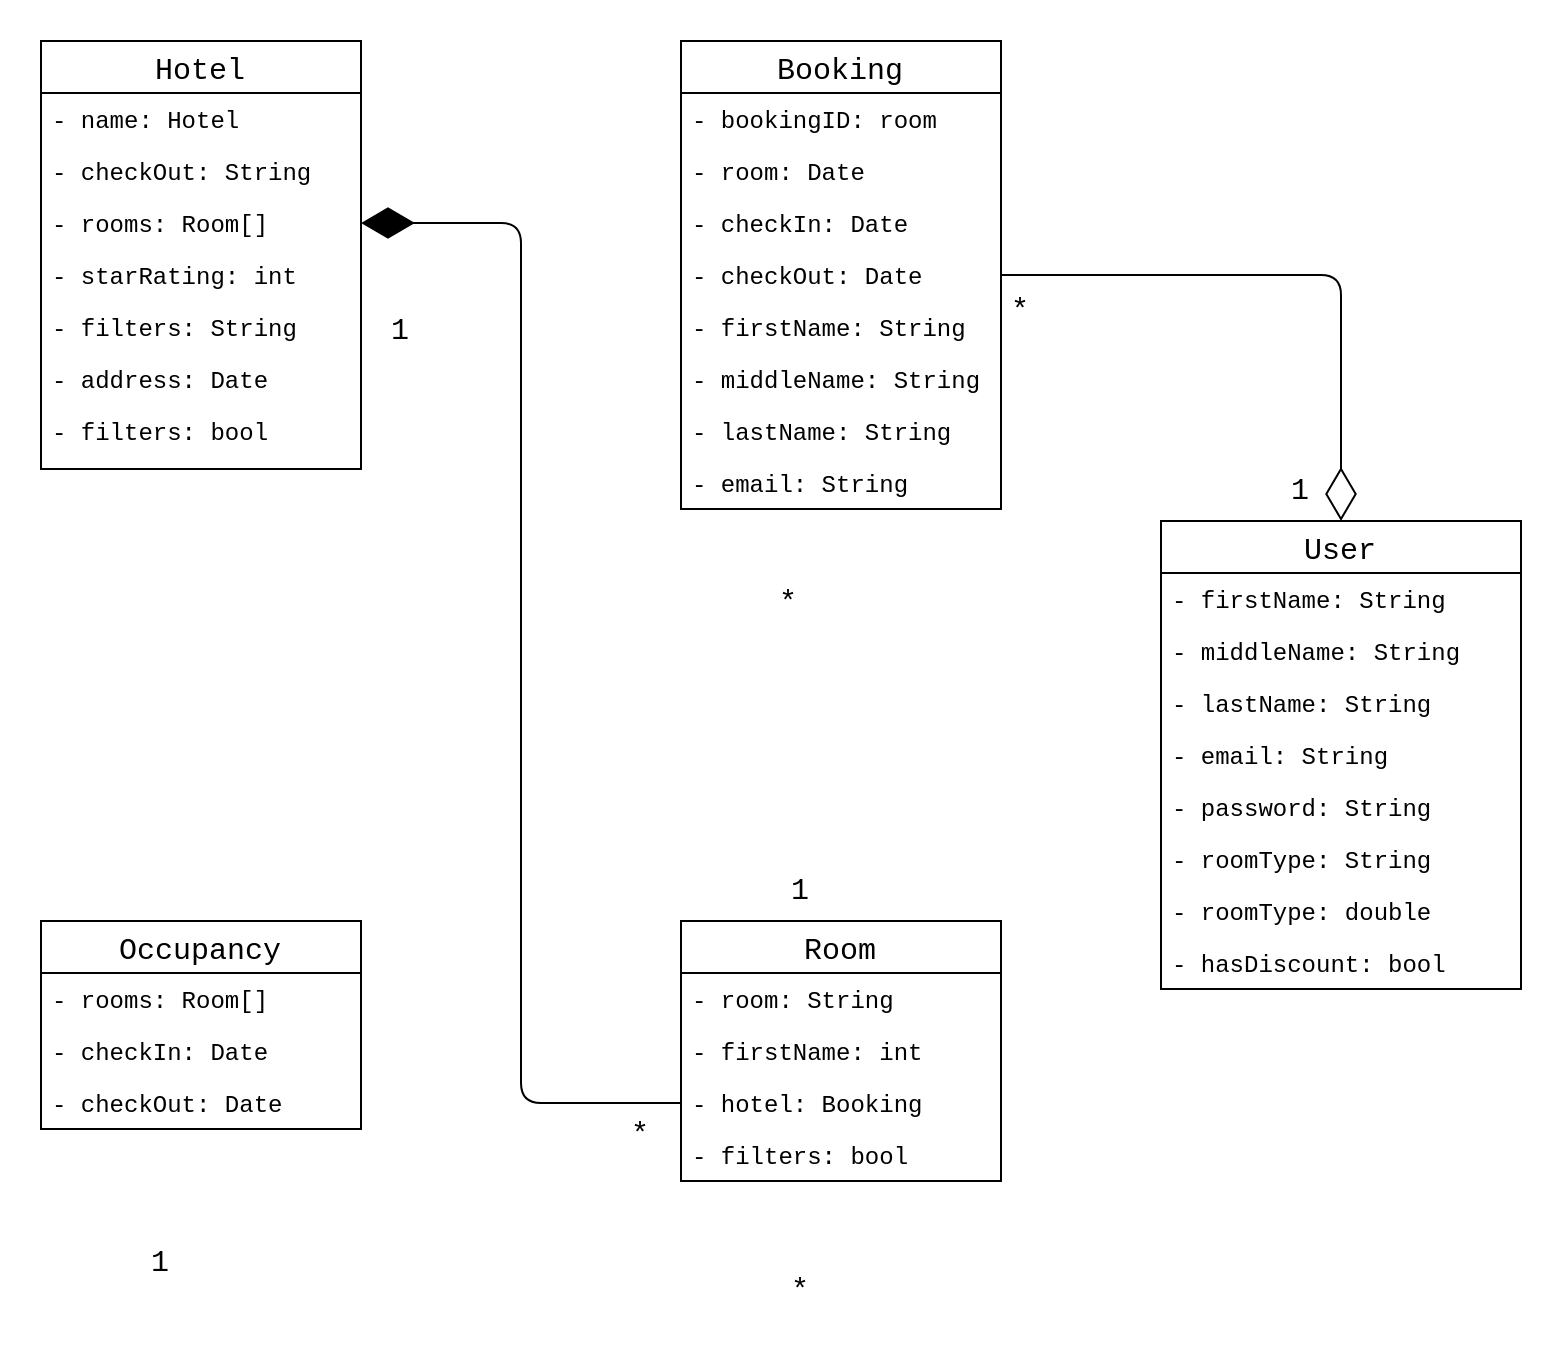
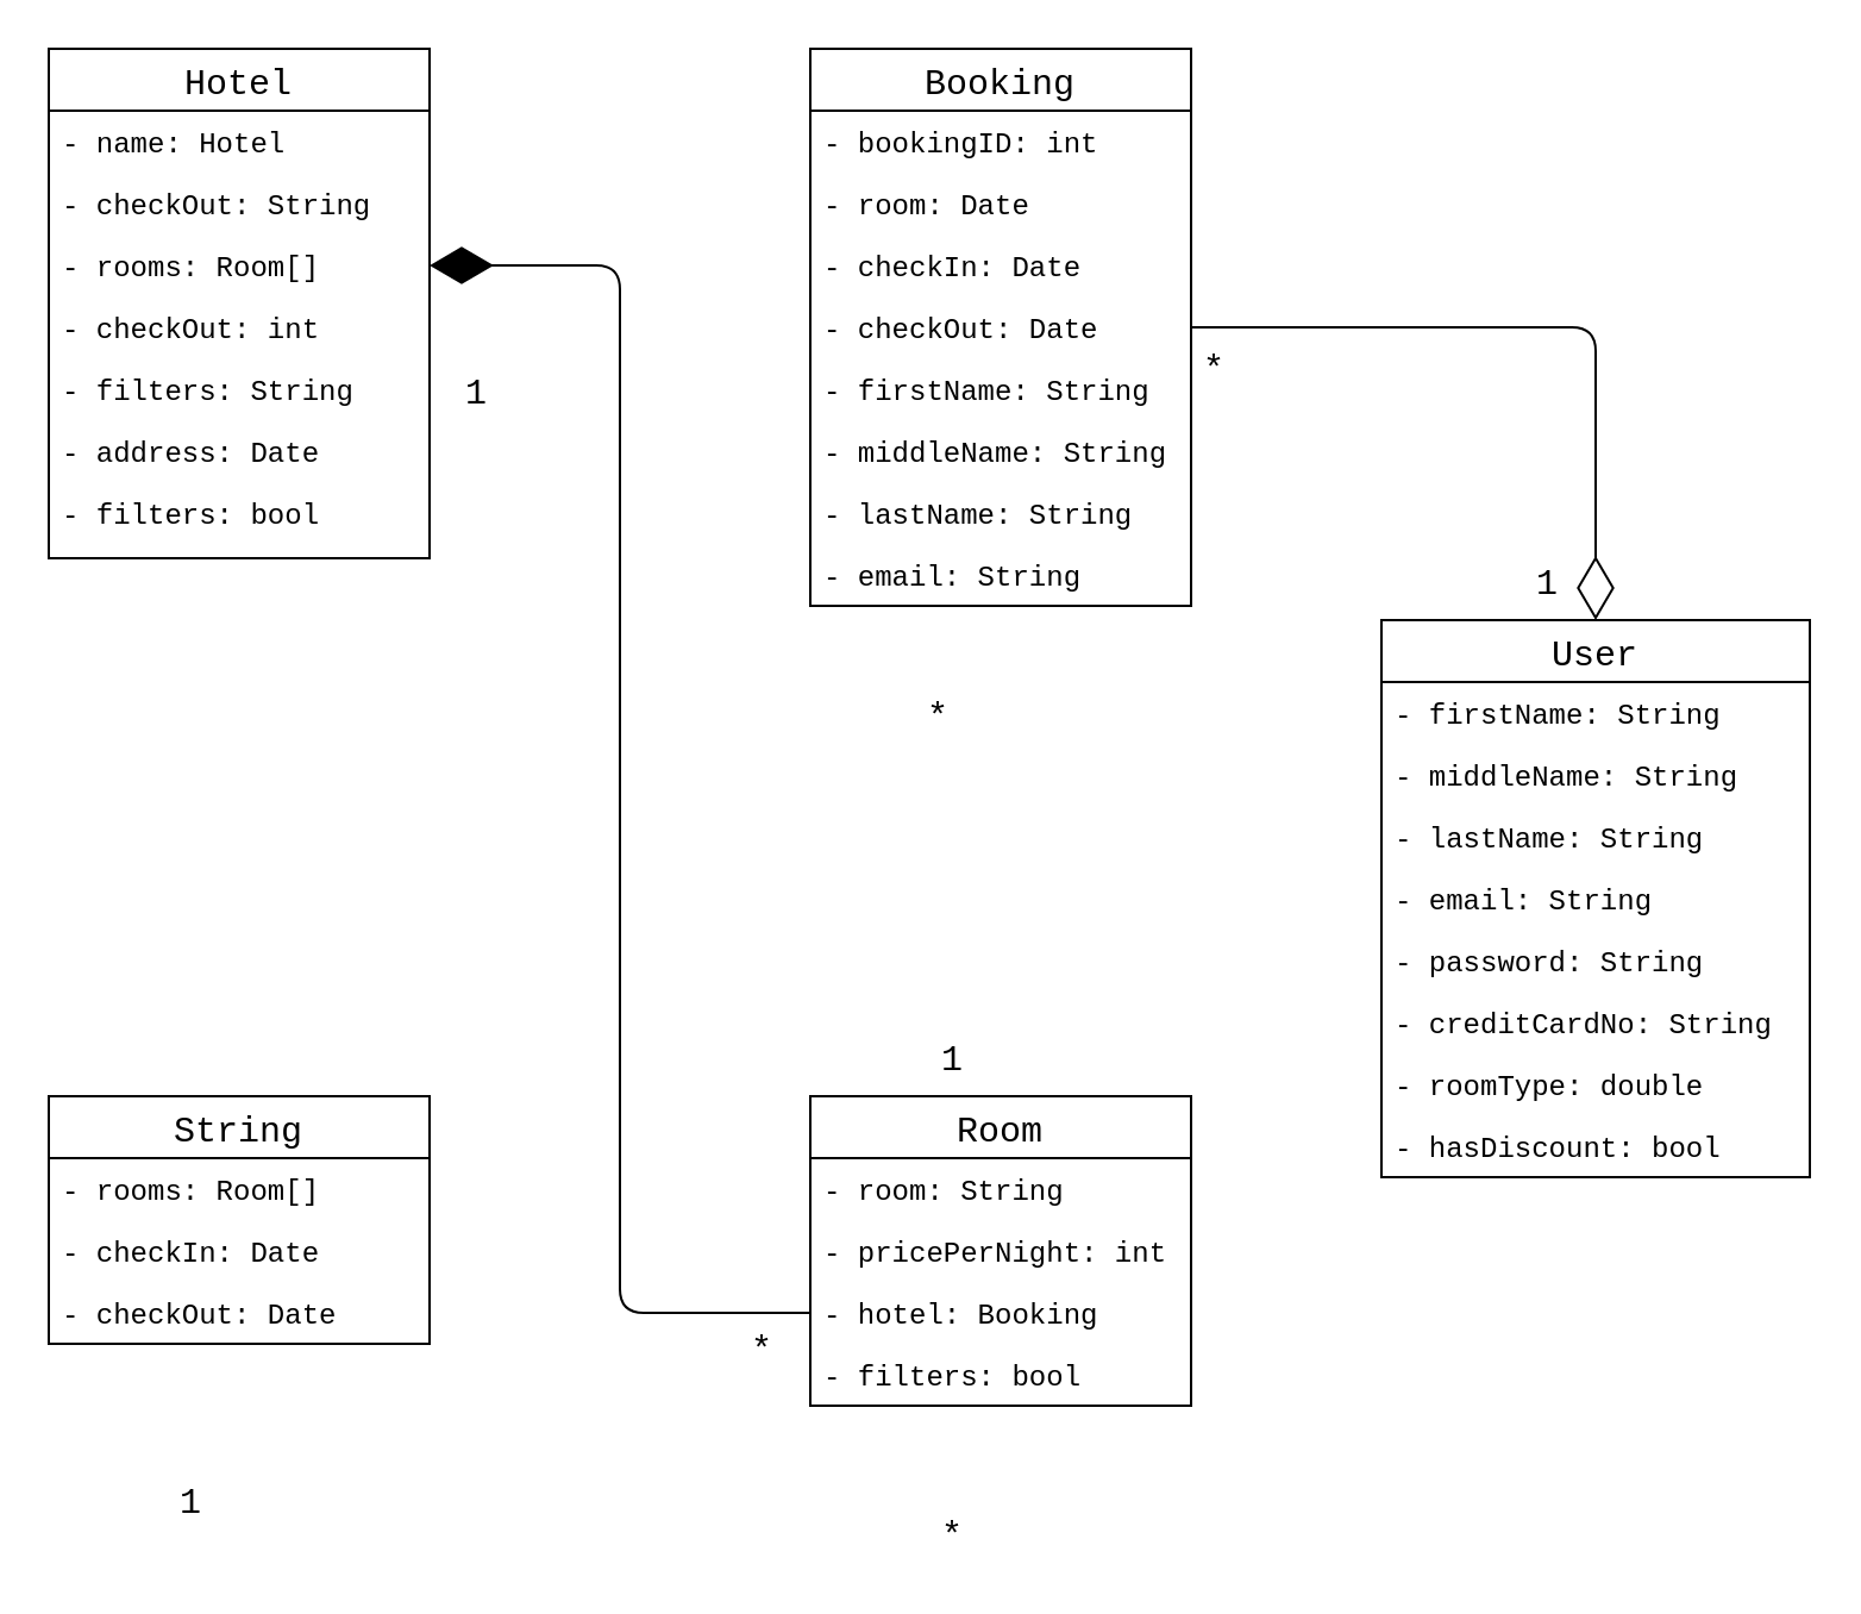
- <mxCell id="15" value="- bookingID: room" style="text;strokeColor=none;fillColor=none;align=left;verticalAlign=top;spacingLeft=4;spacingRight=4;overflow=hidden;rotatable=0;points=[[0,0.5],[1,0.5]];portConstraint=eastwest;fontFamily=Courier New;" parent="14" vertex="1"><mxGeometry y="26" width="160" height="26" as="geometry" /></mxCell>
+ <mxCell id="15" value="- bookingID: int" style="text;strokeColor=none;fillColor=none;align=left;verticalAlign=top;spacingLeft=4;spacingRight=4;overflow=hidden;rotatable=0;points=[[0,0.5],[1,0.5]];portConstraint=eastwest;fontFamily=Courier New;" parent="14" vertex="1"><mxGeometry y="26" width="160" height="26" as="geometry" /></mxCell>
- <mxCell id="10" value="- starRating: int" style="text;strokeColor=none;fillColor=none;align=left;verticalAlign=top;spacingLeft=4;spacingRight=4;overflow=hidden;rotatable=0;points=[[0,0.5],[1,0.5]];portConstraint=eastwest;fontFamily=Courier New;" parent="6" vertex="1"><mxGeometry y="104" width="160" height="26" as="geometry" /></mxCell>
+ <mxCell id="10" value="- checkOut: int" style="text;strokeColor=none;fillColor=none;align=left;verticalAlign=top;spacingLeft=4;spacingRight=4;overflow=hidden;rotatable=0;points=[[0,0.5],[1,0.5]];portConstraint=eastwest;fontFamily=Courier New;" parent="6" vertex="1"><mxGeometry y="104" width="160" height="26" as="geometry" /></mxCell>
- <mxCell id="34" value="- roomType: String" style="text;strokeColor=none;fillColor=none;align=left;verticalAlign=top;spacingLeft=4;spacingRight=4;overflow=hidden;rotatable=0;points=[[0,0.5],[1,0.5]];portConstraint=eastwest;fontFamily=Courier New;" parent="28" vertex="1"><mxGeometry y="156" width="180" height="26" as="geometry" /></mxCell>
+ <mxCell id="34" value="- creditCardNo: String" style="text;strokeColor=none;fillColor=none;align=left;verticalAlign=top;spacingLeft=4;spacingRight=4;overflow=hidden;rotatable=0;points=[[0,0.5],[1,0.5]];portConstraint=eastwest;fontFamily=Courier New;" parent="28" vertex="1"><mxGeometry y="156" width="180" height="26" as="geometry" /></mxCell>
- <mxCell id="2" value="Occupancy" style="swimlane;fontStyle=0;childLayout=stackLayout;horizontal=1;startSize=26;fillColor=none;horizontalStack=0;resizeParent=1;resizeParentMax=0;resizeLast=0;collapsible=1;marginBottom=0;fontFamily=Courier New;fontSize=15;" parent="1" vertex="1"><mxGeometry x="20" y="460" width="160" height="104" as="geometry" /></mxCell>
+ <mxCell id="2" value="String" style="swimlane;fontStyle=0;childLayout=stackLayout;horizontal=1;startSize=26;fillColor=none;horizontalStack=0;resizeParent=1;resizeParentMax=0;resizeLast=0;collapsible=1;marginBottom=0;fontFamily=Courier New;fontSize=15;" parent="1" vertex="1"><mxGeometry x="20" y="460" width="160" height="104" as="geometry" /></mxCell>
- <mxCell id="25" value="- firstName: int" style="text;strokeColor=none;fillColor=none;align=left;verticalAlign=top;spacingLeft=4;spacingRight=4;overflow=hidden;rotatable=0;points=[[0,0.5],[1,0.5]];portConstraint=eastwest;fontFamily=Courier New;" parent="23" vertex="1"><mxGeometry y="52" width="160" height="26" as="geometry" /></mxCell>
+ <mxCell id="25" value="- pricePerNight: int" style="text;strokeColor=none;fillColor=none;align=left;verticalAlign=top;spacingLeft=4;spacingRight=4;overflow=hidden;rotatable=0;points=[[0,0.5],[1,0.5]];portConstraint=eastwest;fontFamily=Courier New;" parent="23" vertex="1"><mxGeometry y="52" width="160" height="26" as="geometry" /></mxCell>
